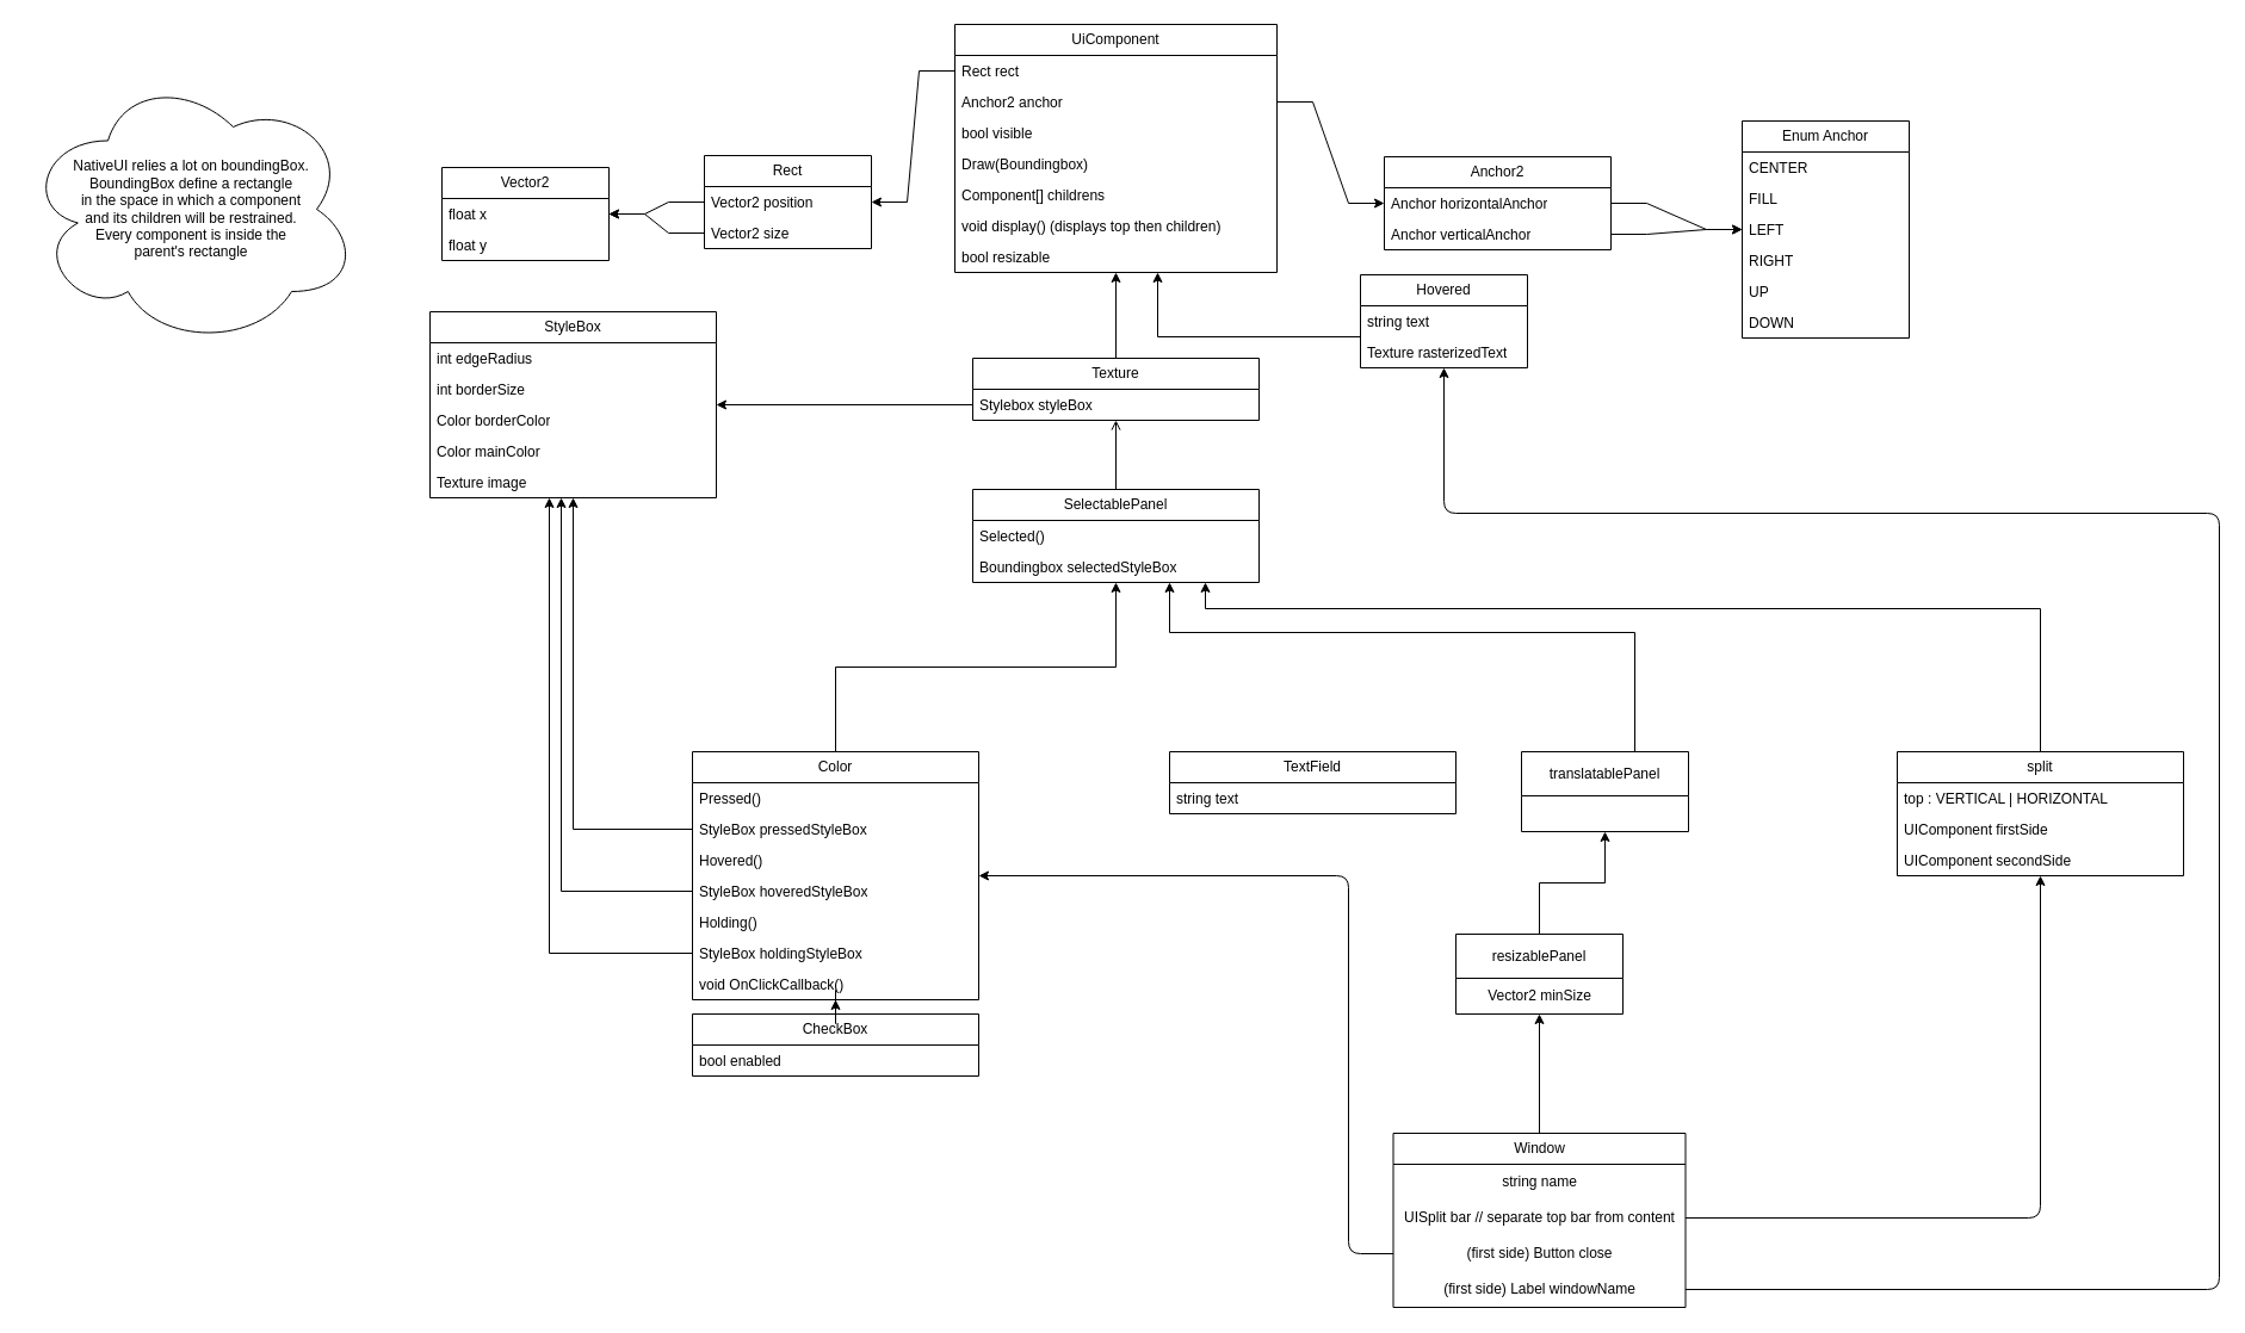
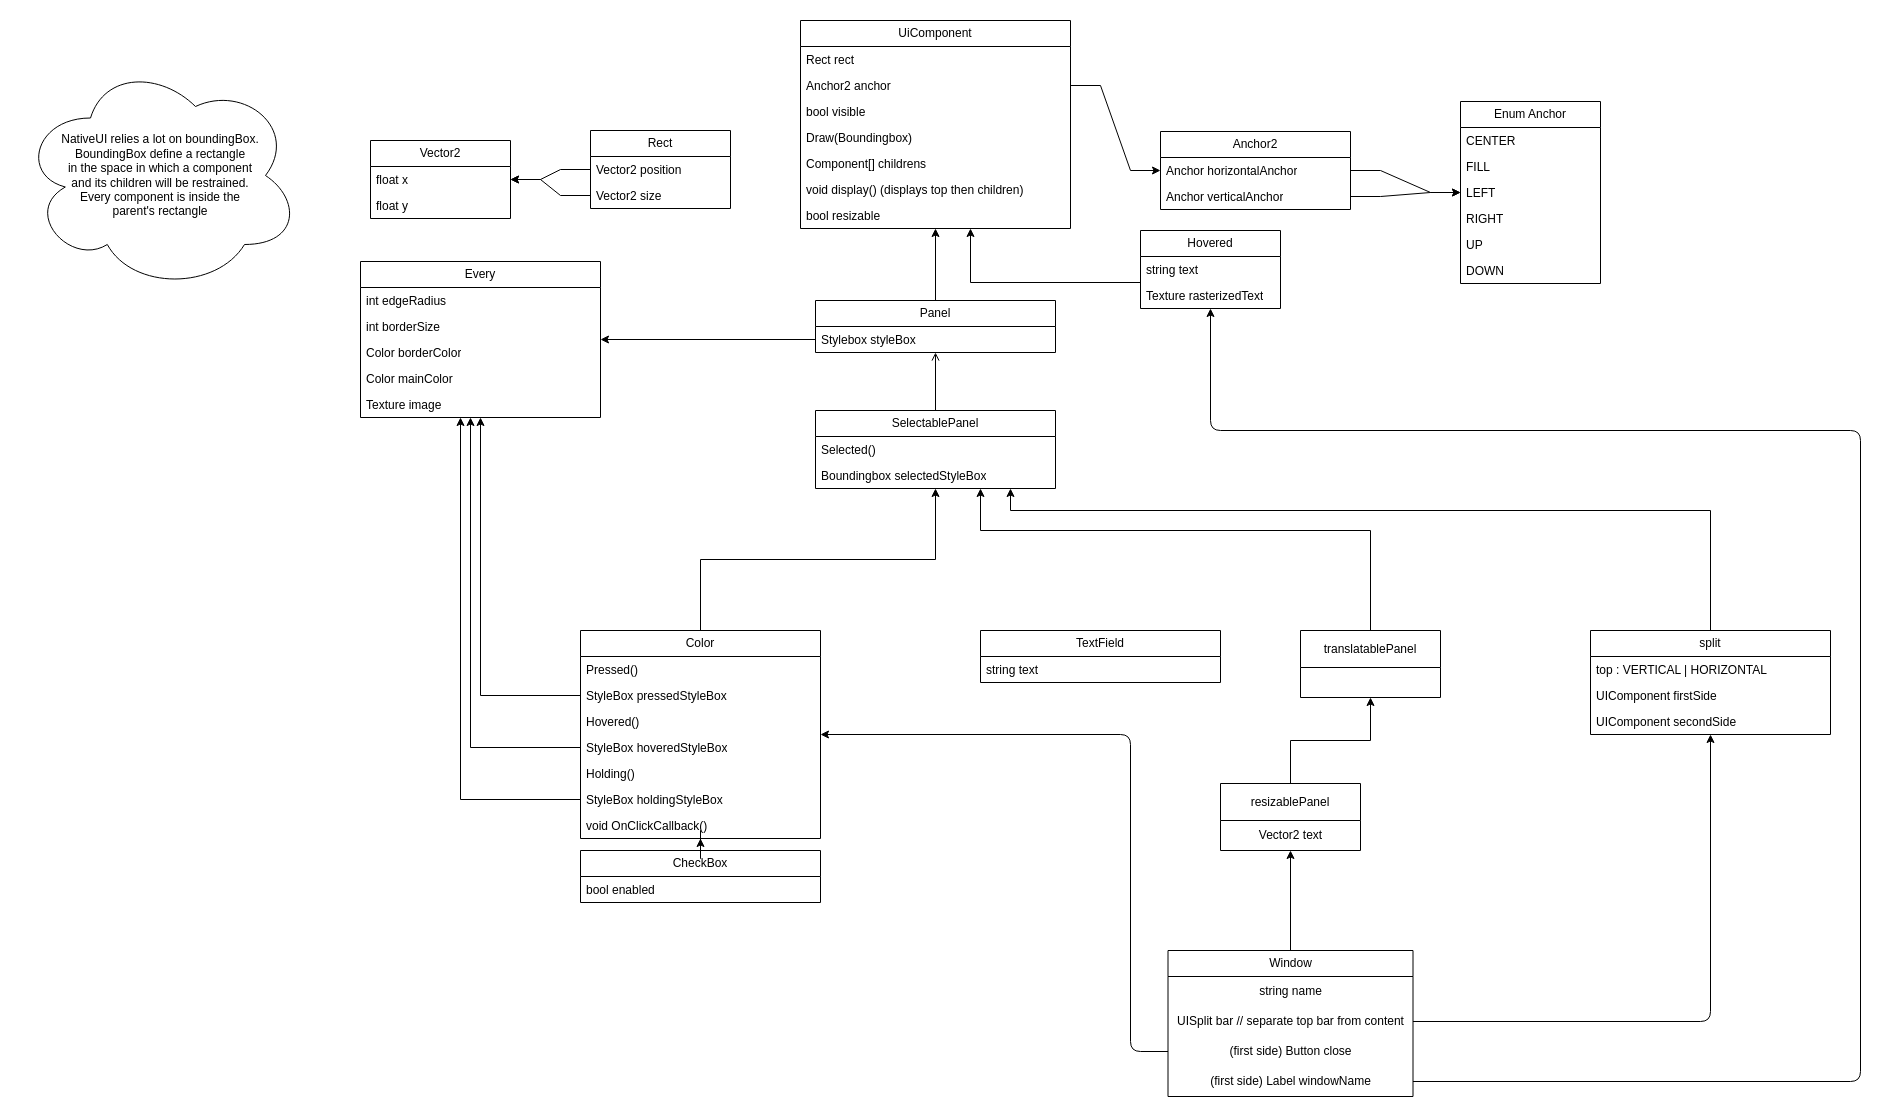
- <mxCell id="13" style="edgeStyle=entityRelationEdgeStyle;rounded=0;orthogonalLoop=1;jettySize=auto;html=1;entryX=1;entryY=0.5;entryDx=0;entryDy=0;" parent="1" source="3" target="11" edge="1"><mxGeometry relative="1" as="geometry" /></mxCell>
- <mxCell id="35" value="StyleBox" style="swimlane;fontStyle=0;childLayout=stackLayout;horizontal=1;startSize=26;fillColor=none;horizontalStack=0;resizeParent=1;resizeParentMax=0;resizeLast=0;collapsible=1;marginBottom=0;whiteSpace=wrap;html=1;" parent="1" vertex="1"><mxGeometry x="360" y="261" width="240" height="156" as="geometry" /></mxCell>
+ <mxCell id="35" value="Every" style="swimlane;fontStyle=0;childLayout=stackLayout;horizontal=1;startSize=26;fillColor=none;horizontalStack=0;resizeParent=1;resizeParentMax=0;resizeLast=0;collapsible=1;marginBottom=0;whiteSpace=wrap;html=1;" parent="1" vertex="1"><mxGeometry x="360" y="261" width="240" height="156" as="geometry" /></mxCell>
- <mxCell id="33" value="Texture" style="swimlane;fontStyle=0;childLayout=stackLayout;horizontal=1;startSize=26;fillColor=none;horizontalStack=0;resizeParent=1;resizeParentMax=0;resizeLast=0;collapsible=1;marginBottom=0;whiteSpace=wrap;html=1;" parent="1" vertex="1"><mxGeometry x="815" y="300" width="240" height="52" as="geometry" /></mxCell>
+ <mxCell id="33" value="Panel" style="swimlane;fontStyle=0;childLayout=stackLayout;horizontal=1;startSize=26;fillColor=none;horizontalStack=0;resizeParent=1;resizeParentMax=0;resizeLast=0;collapsible=1;marginBottom=0;whiteSpace=wrap;html=1;" parent="1" vertex="1"><mxGeometry x="815" y="300" width="240" height="52" as="geometry" /></mxCell>
- <mxCell id="71" value="translatablePanel" style="swimlane;fontStyle=0;childLayout=stackLayout;horizontal=1;startSize=37;horizontalStack=0;resizeParent=1;resizeParentMax=0;resizeLast=0;collapsible=1;marginBottom=0;whiteSpace=wrap;html=1;" parent="1" vertex="1"><mxGeometry x="1275" y="630" width="140" height="67" as="geometry" /></mxCell>
+ <mxCell id="71" value="translatablePanel" style="swimlane;fontStyle=0;childLayout=stackLayout;horizontal=1;startSize=37;horizontalStack=0;resizeParent=1;resizeParentMax=0;resizeLast=0;collapsible=1;marginBottom=0;whiteSpace=wrap;html=1;" parent="1" vertex="1"><mxGeometry x="1300" y="630" width="140" height="67" as="geometry" /></mxCell>
- <mxCell id="74" value="Vector2 minSize" style="text;html=1;align=center;verticalAlign=middle;resizable=0;points=[];autosize=1;strokeColor=none;fillColor=none;" vertex="1" parent="73"><mxGeometry y="37" width="140" height="30" as="geometry" /></mxCell>
+ <mxCell id="74" value="Vector2 text" style="text;html=1;align=center;verticalAlign=middle;resizable=0;points=[];autosize=1;strokeColor=none;fillColor=none;" vertex="1" parent="73"><mxGeometry y="37" width="140" height="30" as="geometry" /></mxCell>
